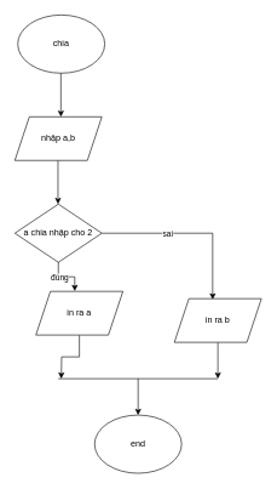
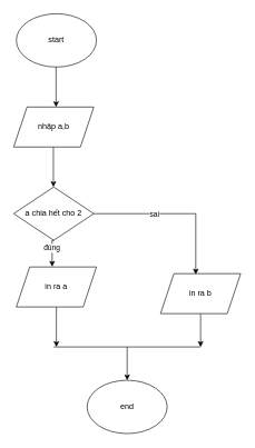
- <mxCell id="2" value="chia" style="ellipse;whiteSpace=wrap;html=1;" vertex="1" parent="1"><mxGeometry x="24" y="20" width="120" height="80" as="geometry" /></mxCell>
+ <mxCell id="2" value="start" style="ellipse;whiteSpace=wrap;html=1;" vertex="1" parent="1"><mxGeometry x="24" y="20" width="120" height="80" as="geometry" /></mxCell>
- <mxCell id="8" value="a chia nhập cho 2" style="rhombus;whiteSpace=wrap;html=1;" vertex="1" parent="1"><mxGeometry x="20" y="280" width="120" height="80" as="geometry" /></mxCell>
+ <mxCell id="8" value="a chia hết cho 2" style="rhombus;whiteSpace=wrap;html=1;" vertex="1" parent="1"><mxGeometry x="20" y="280" width="120" height="80" as="geometry" /></mxCell>
- <mxCell id="10" value="in ra a" style="shape=parallelogram;perimeter=parallelogramPerimeter;whiteSpace=wrap;html=1;fixedSize=1;" vertex="1" parent="1"><mxGeometry x="49" y="400" width="120" height="60" as="geometry" /></mxCell>
+ <mxCell id="10" value="in ra a" style="shape=parallelogram;perimeter=parallelogramPerimeter;whiteSpace=wrap;html=1;fixedSize=1;" vertex="1" parent="1"><mxGeometry x="24" y="400" width="120" height="60" as="geometry" /></mxCell>
